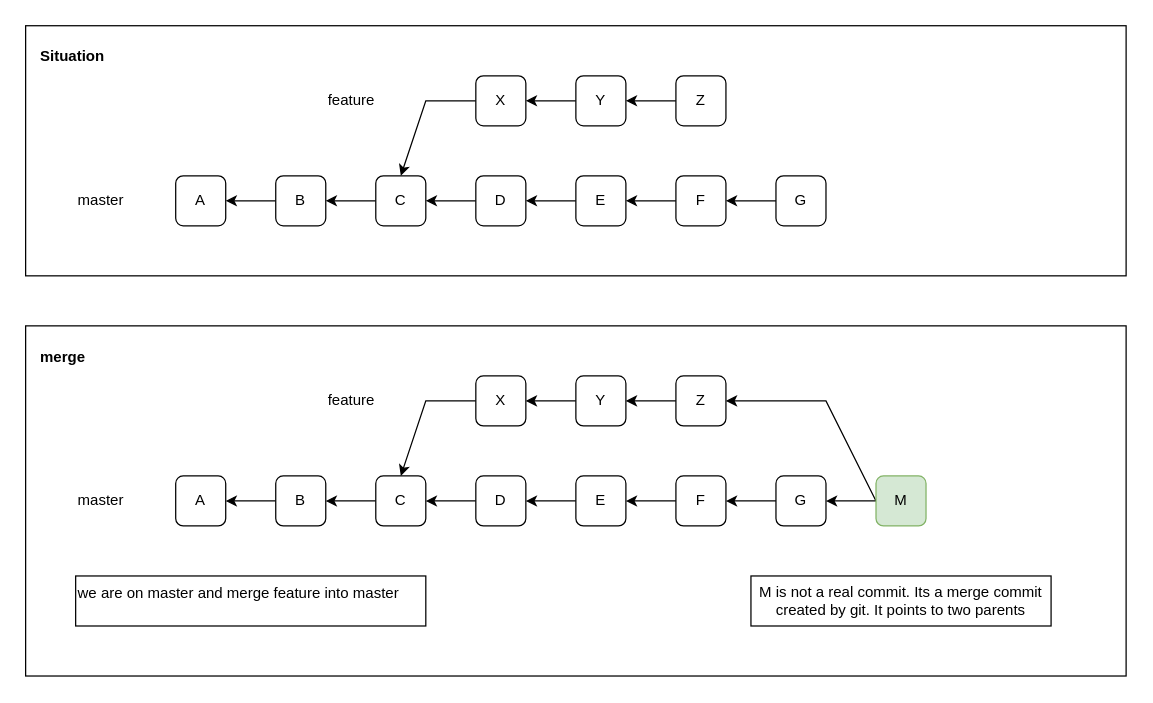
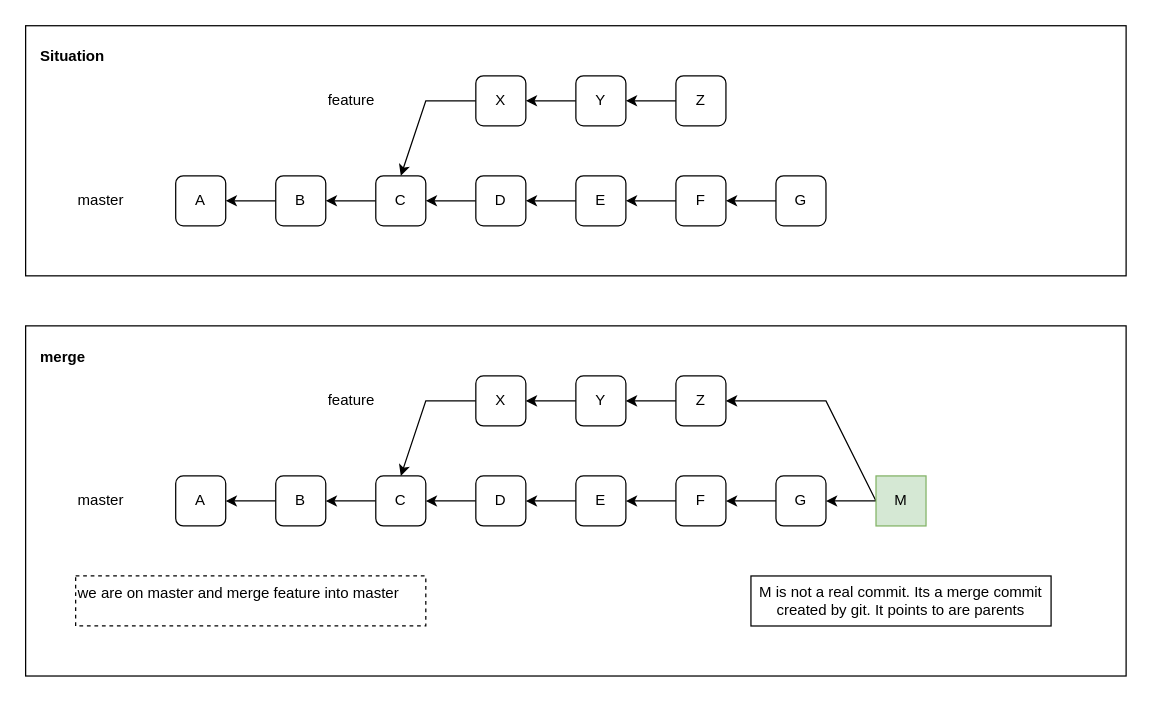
- <mxCell id="24" value="M" style="rounded=1;whiteSpace=wrap;html=1;fillColor=#d5e8d4;strokeColor=#82b366;" vertex="1" parent="1"><mxGeometry x="700" y="380" width="40" height="40" as="geometry" /></mxCell>
+ <mxCell id="24" value="M" style="whiteSpace=wrap;html=1;fillColor=#d5e8d4;strokeColor=#82b366;rounded=0;" vertex="1" parent="1"><mxGeometry x="700" y="380" width="40" height="40" as="geometry" /></mxCell>
- <mxCell id="25" value="we are on master and merge feature into master" style="rounded=0;whiteSpace=wrap;html=1;align=left;verticalAlign=top;" vertex="1" parent="1"><mxGeometry x="60" y="460" width="280" height="40" as="geometry" /></mxCell>
+ <mxCell id="25" value="we are on master and merge feature into master" style="rounded=0;whiteSpace=wrap;html=1;align=left;verticalAlign=top;dashed=1;" vertex="1" parent="1"><mxGeometry x="60" y="460" width="280" height="40" as="geometry" /></mxCell>
- <mxCell id="28" value="M is not a real commit. Its a merge commit created by git. It points to two parents" style="rounded=0;whiteSpace=wrap;html=1;" vertex="1" parent="1"><mxGeometry x="600" y="460" width="240" height="40" as="geometry" /></mxCell>
+ <mxCell id="28" value="M is not a real commit. Its a merge commit created by git. It points to are parents" style="rounded=0;whiteSpace=wrap;html=1;" vertex="1" parent="1"><mxGeometry x="600" y="460" width="240" height="40" as="geometry" /></mxCell>
